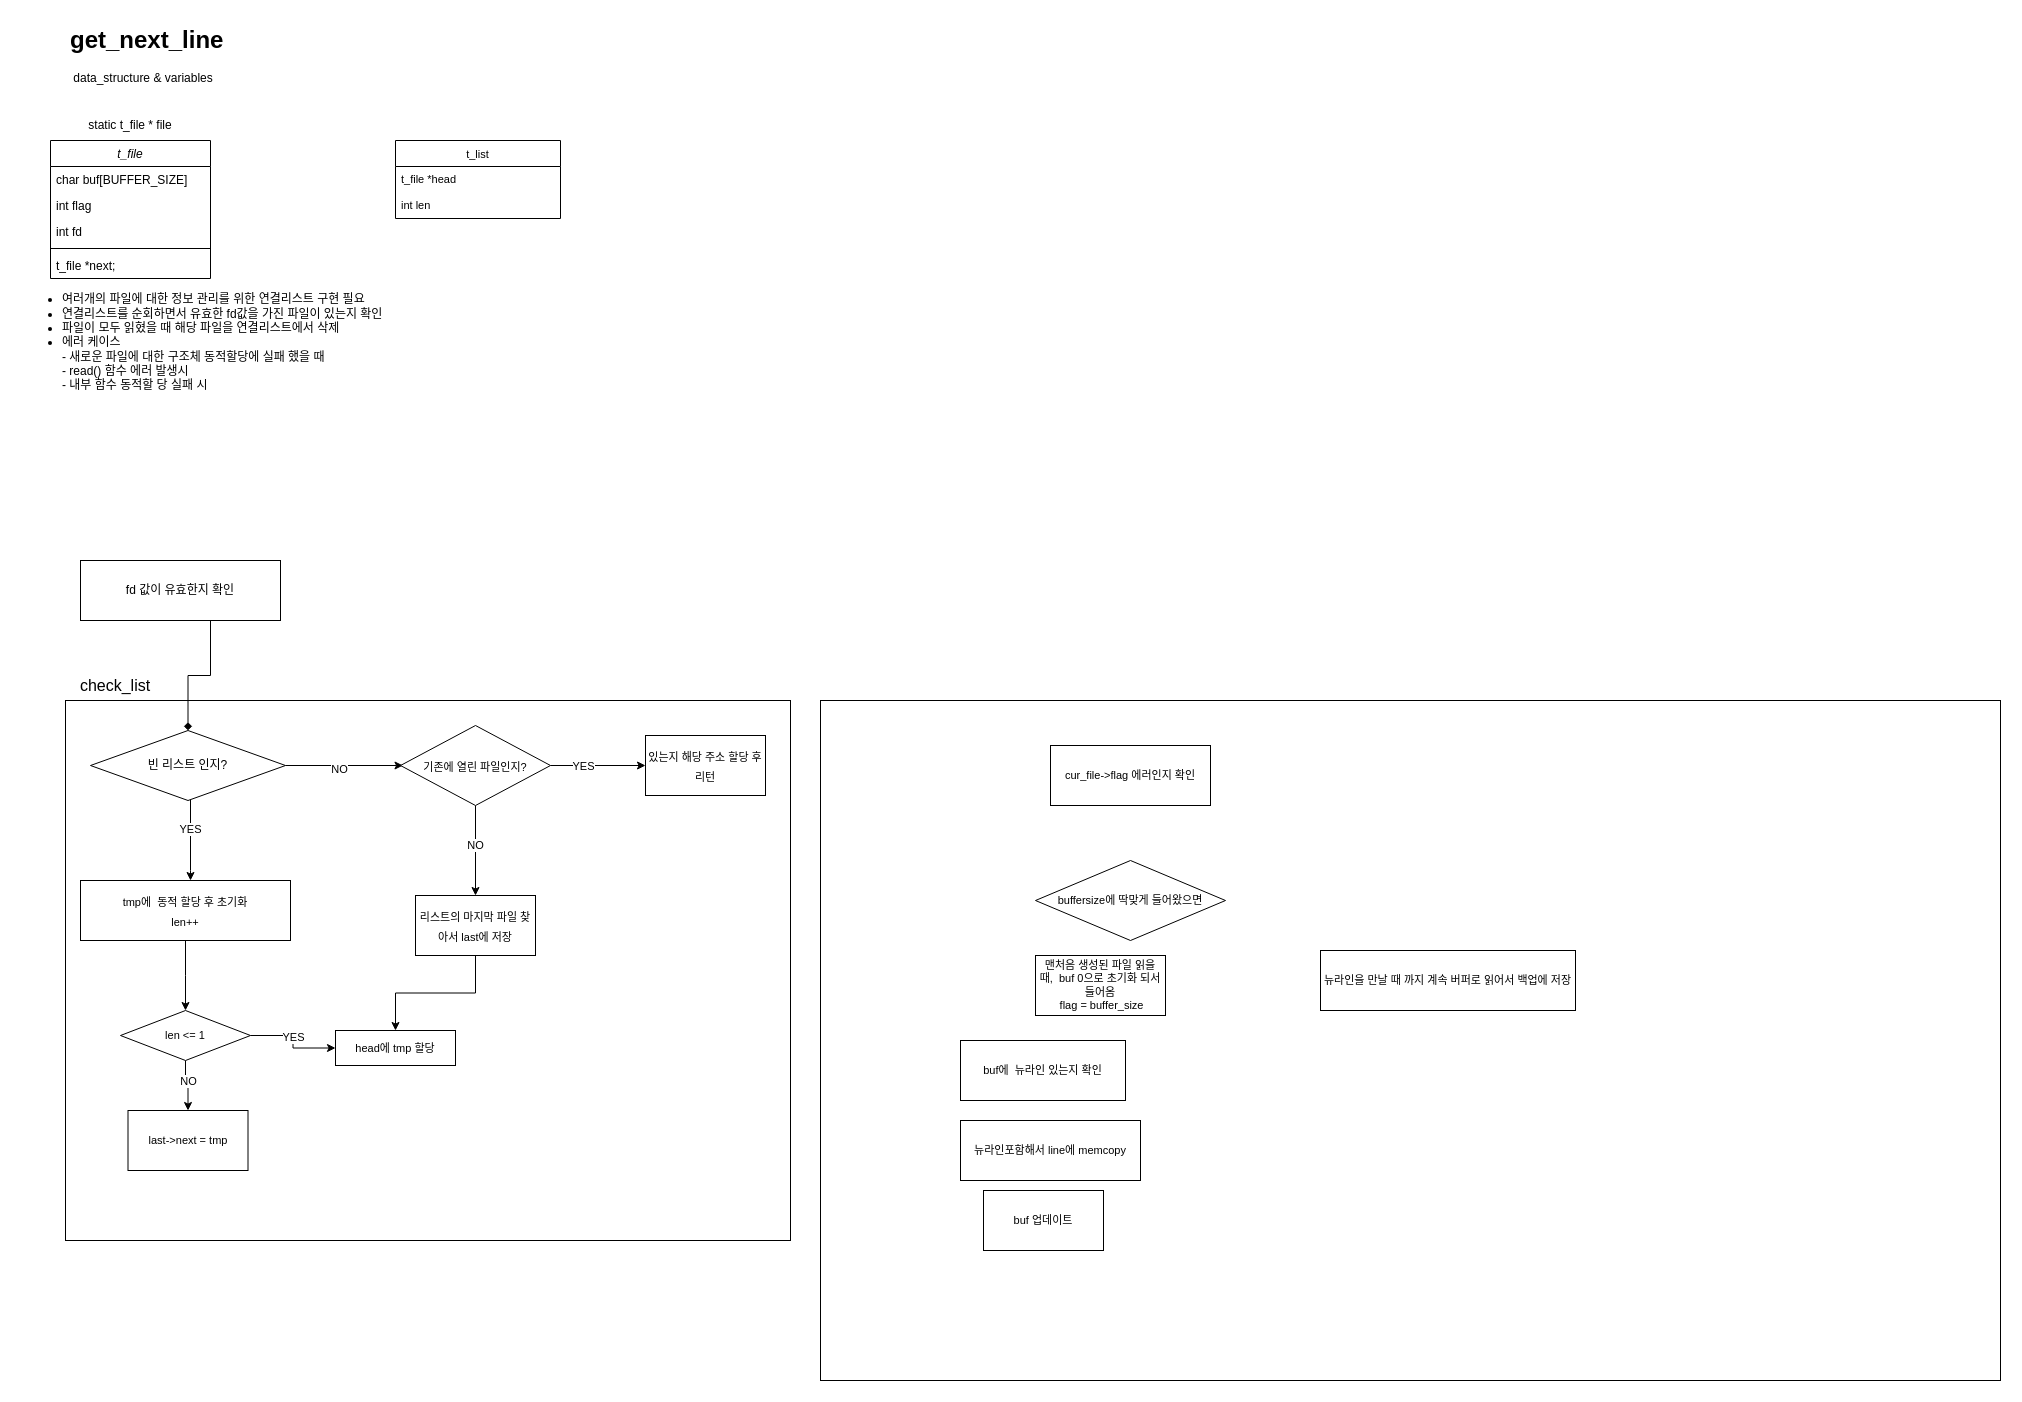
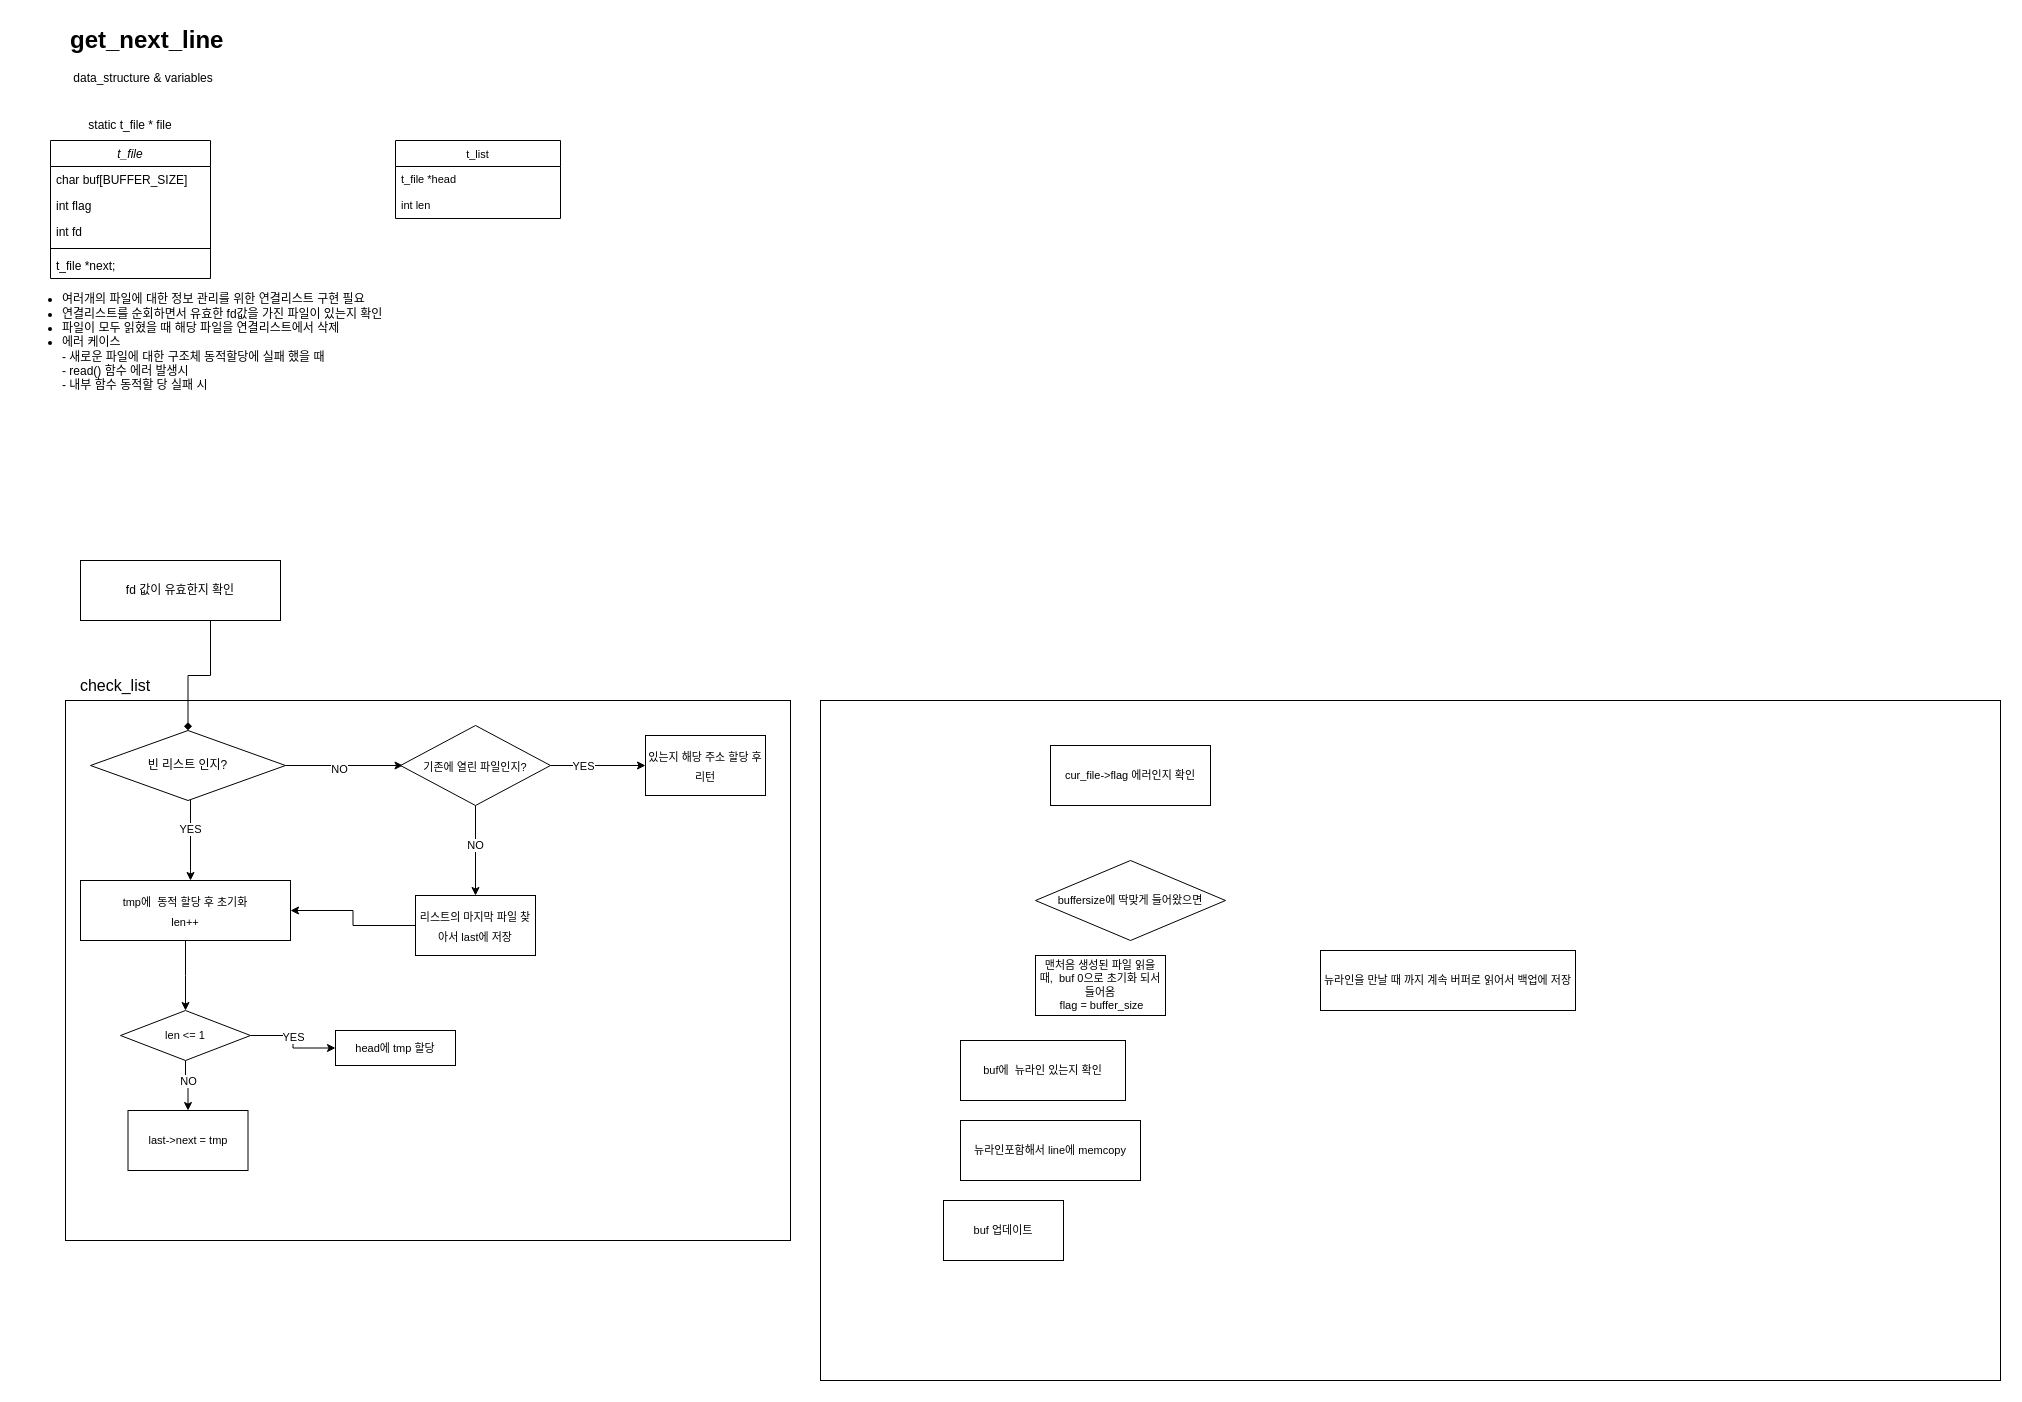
- <mxCell id="28" style="edgeStyle=orthogonalEdgeStyle;rounded=0;orthogonalLoop=1;jettySize=auto;html=1;fontSize=16;" edge="1" parent="1" source="29" target="38"><mxGeometry relative="1" as="geometry" /></mxCell>
+ <mxCell id="28" style="edgeStyle=orthogonalEdgeStyle;rounded=0;orthogonalLoop=1;jettySize=auto;html=1;fontSize=16;" edge="1" parent="1" source="29" target="20"><mxGeometry relative="1" as="geometry" /></mxCell>
- <mxCell id="46" value="buf 업데이트" style="rounded=0;whiteSpace=wrap;html=1;fontSize=11;" vertex="1" parent="1"><mxGeometry x="983" y="1190" width="120" height="60" as="geometry" /></mxCell>
+ <mxCell id="46" value="buf 업데이트" style="rounded=0;whiteSpace=wrap;html=1;fontSize=11;" vertex="1" parent="1"><mxGeometry x="943" y="1200" width="120" height="60" as="geometry" /></mxCell>
